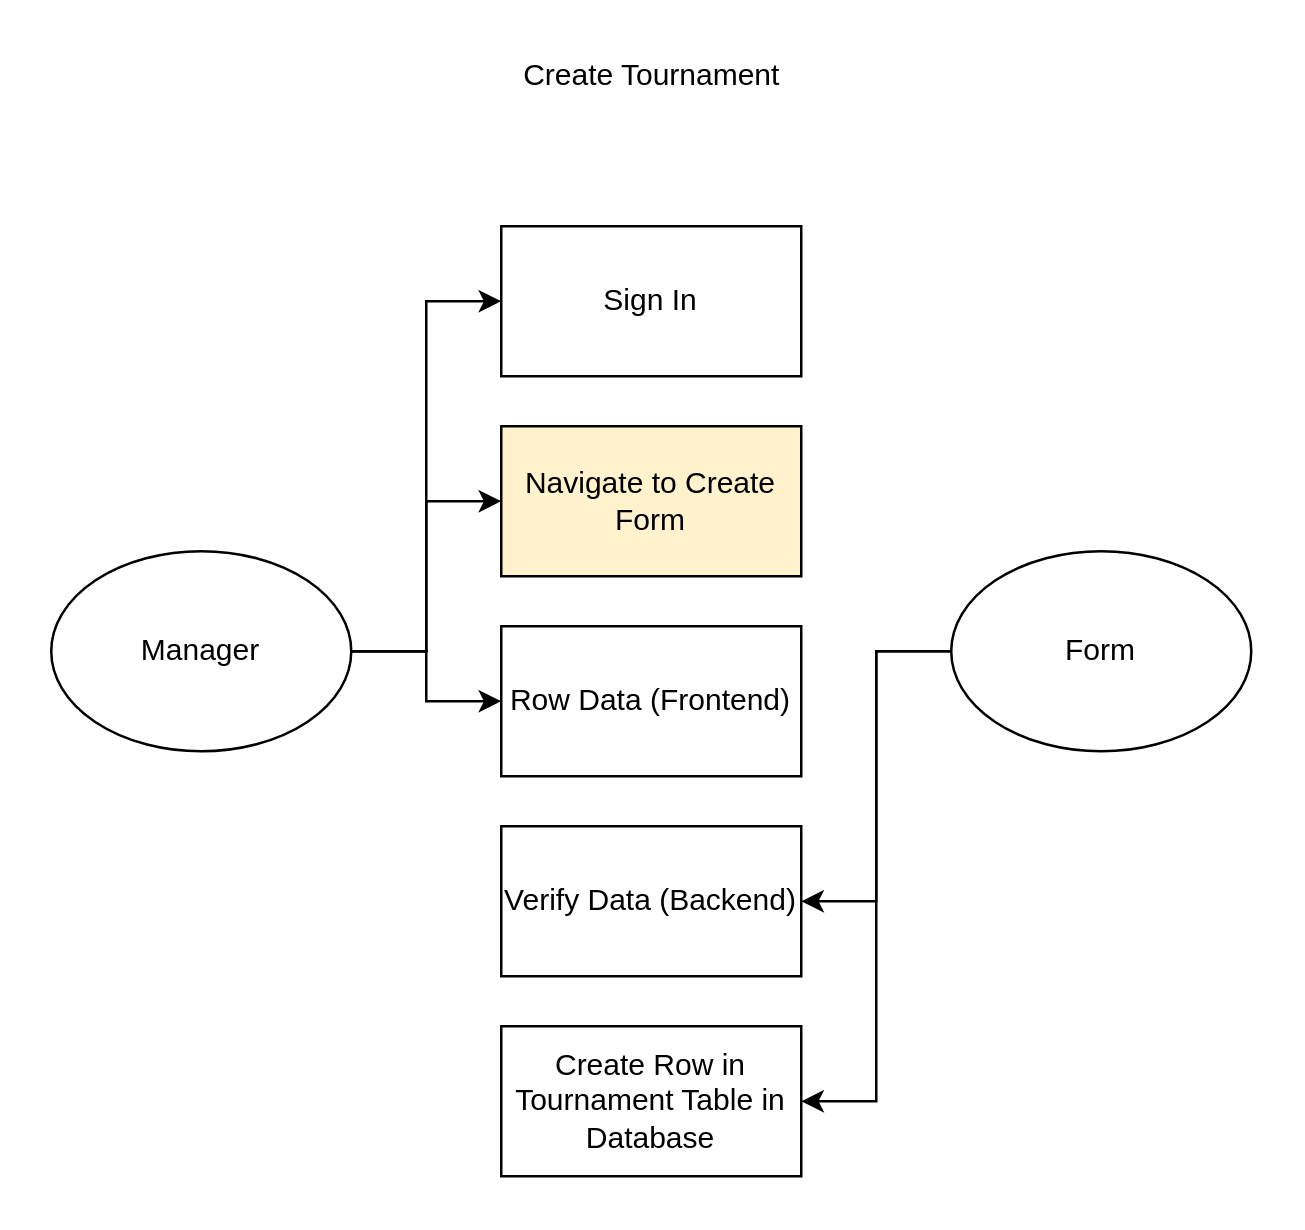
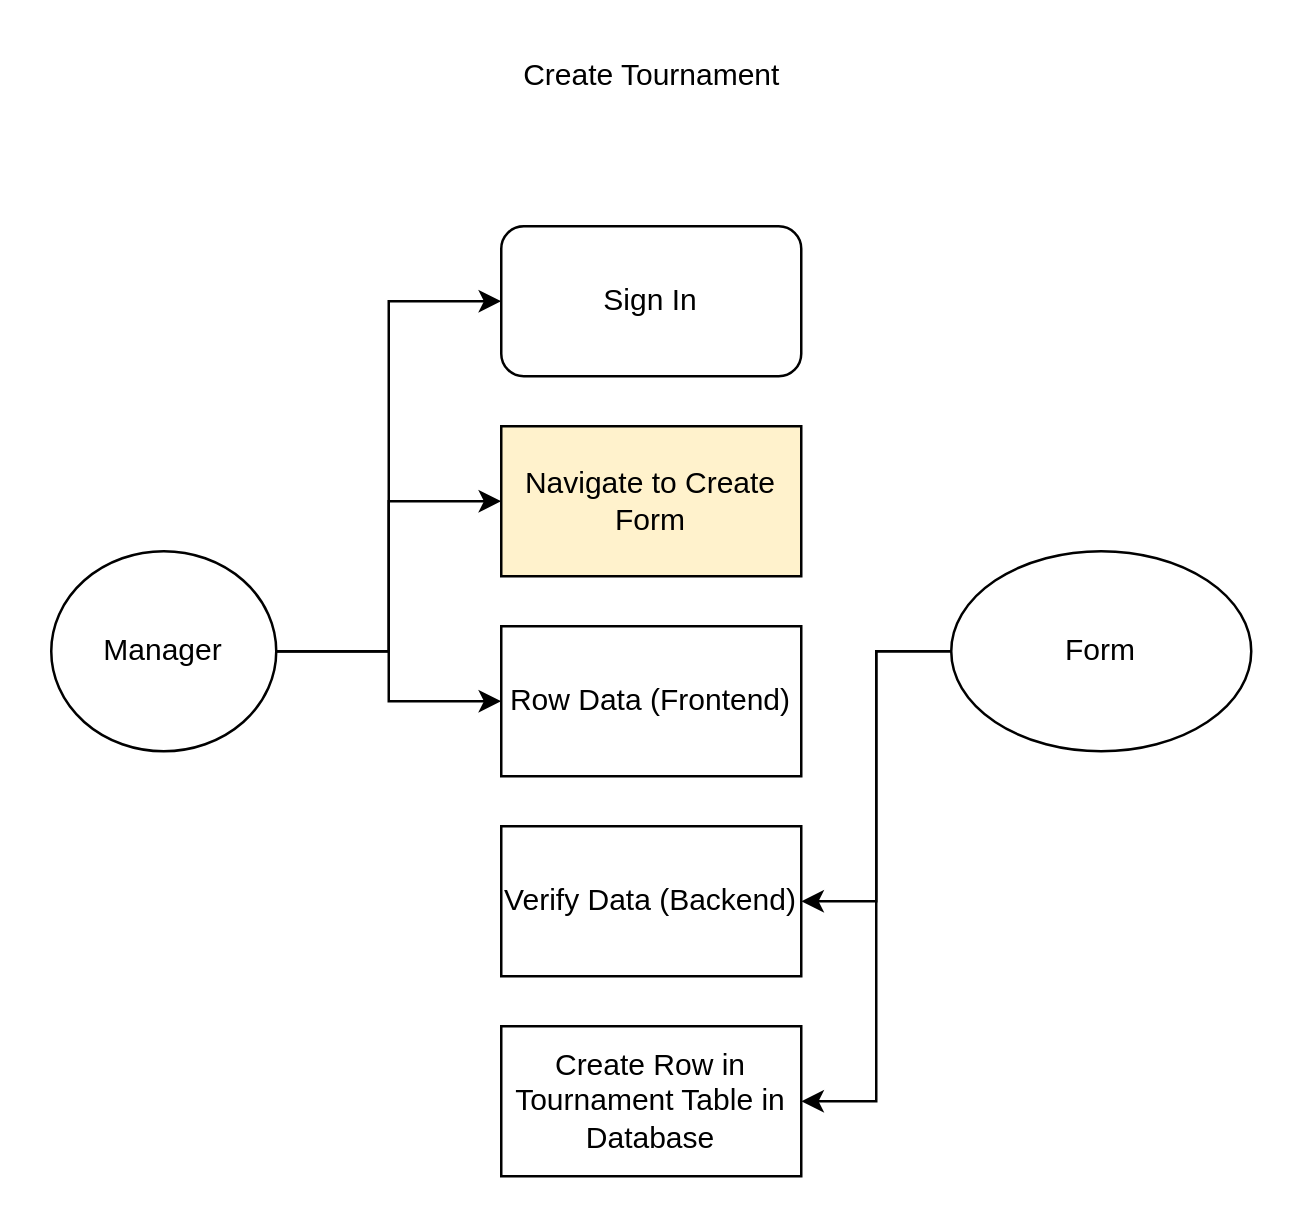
- <mxCell id="8" value="Sign In" style="rounded=0;whiteSpace=wrap;html=1;" vertex="1" parent="1"><mxGeometry x="200" y="90" width="120" height="60" as="geometry" /></mxCell>
+ <mxCell id="8" value="Sign In" style="whiteSpace=wrap;html=1;rounded=1;" vertex="1" parent="1"><mxGeometry x="200" y="90" width="120" height="60" as="geometry" /></mxCell>
- <mxCell id="5" value="Manager" style="ellipse;whiteSpace=wrap;html=1;" vertex="1" parent="1"><mxGeometry x="20" y="220" width="120" height="80" as="geometry" /></mxCell>
+ <mxCell id="5" value="Manager" style="ellipse;whiteSpace=wrap;html=1;" vertex="1" parent="1"><mxGeometry x="20" y="220" width="90" height="80" as="geometry" /></mxCell>
